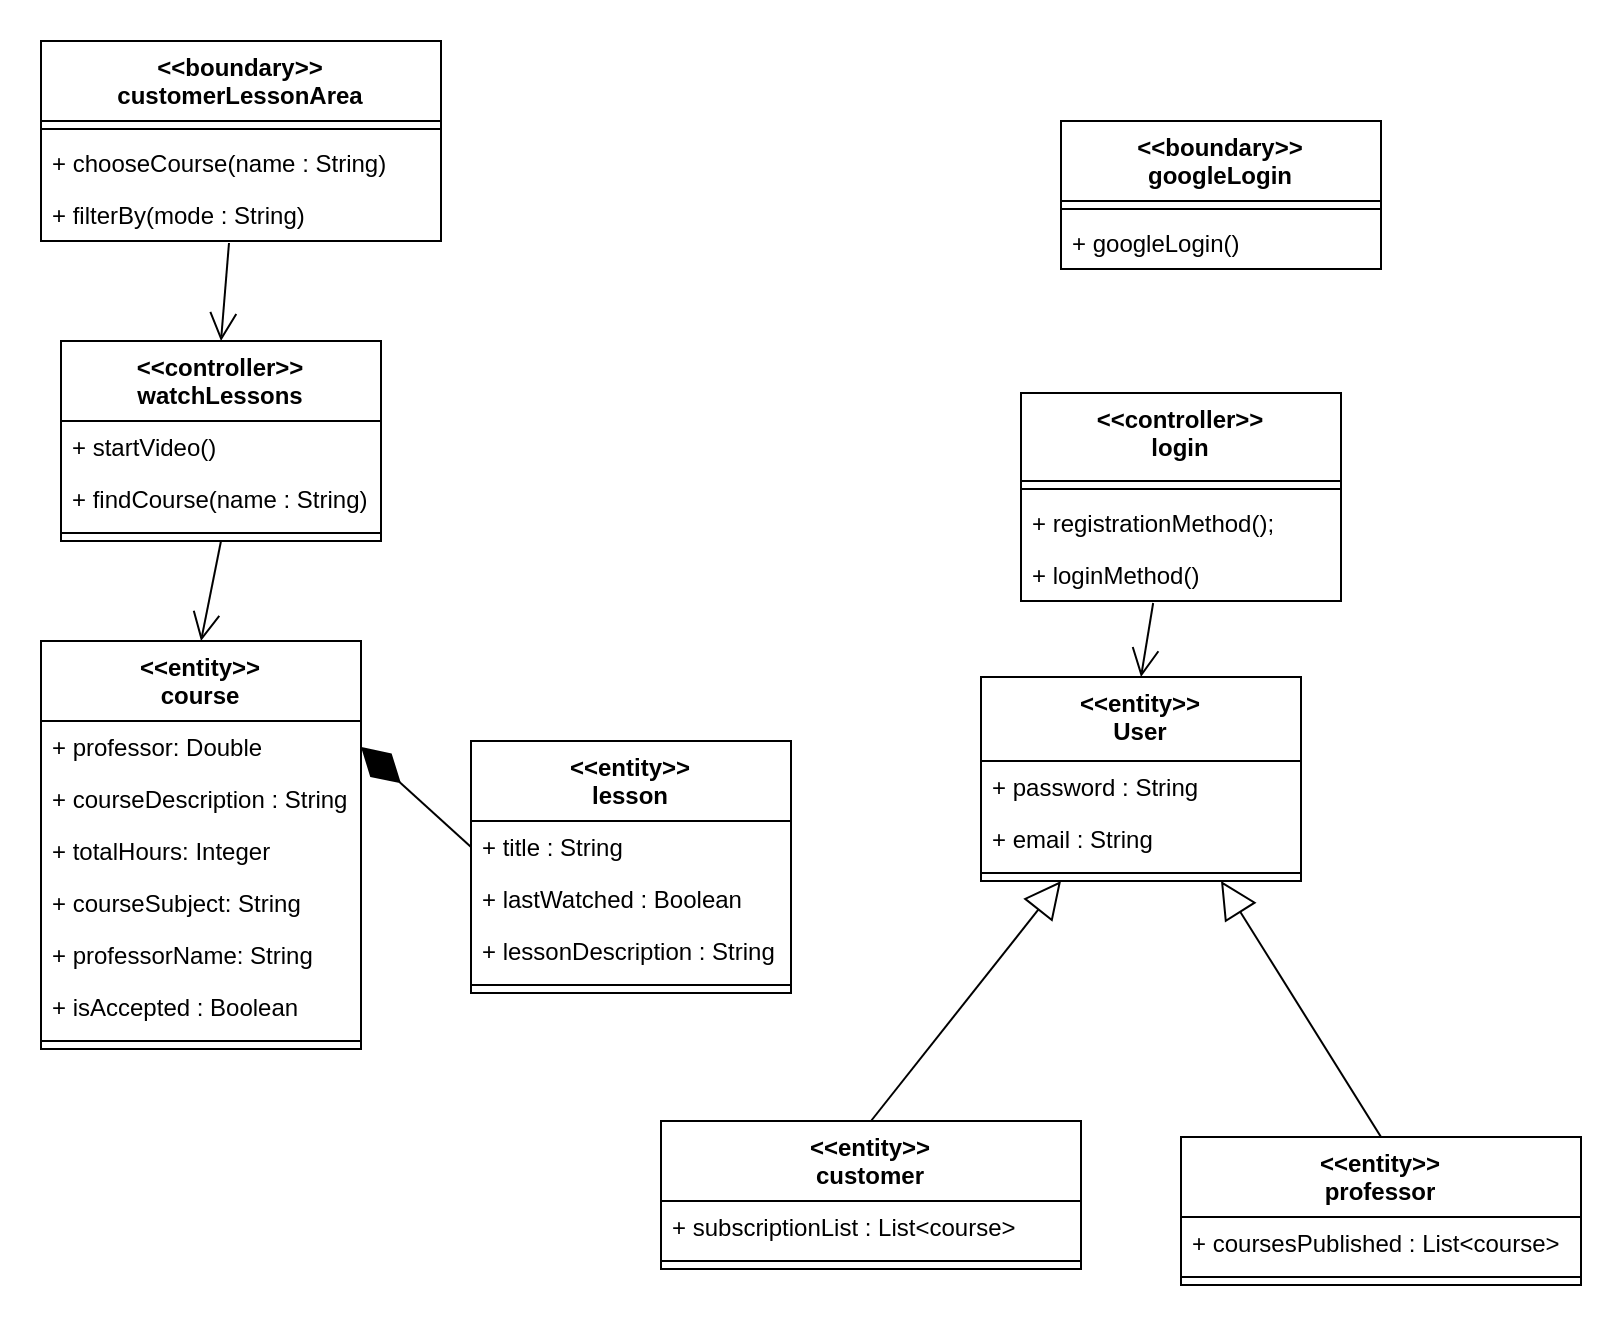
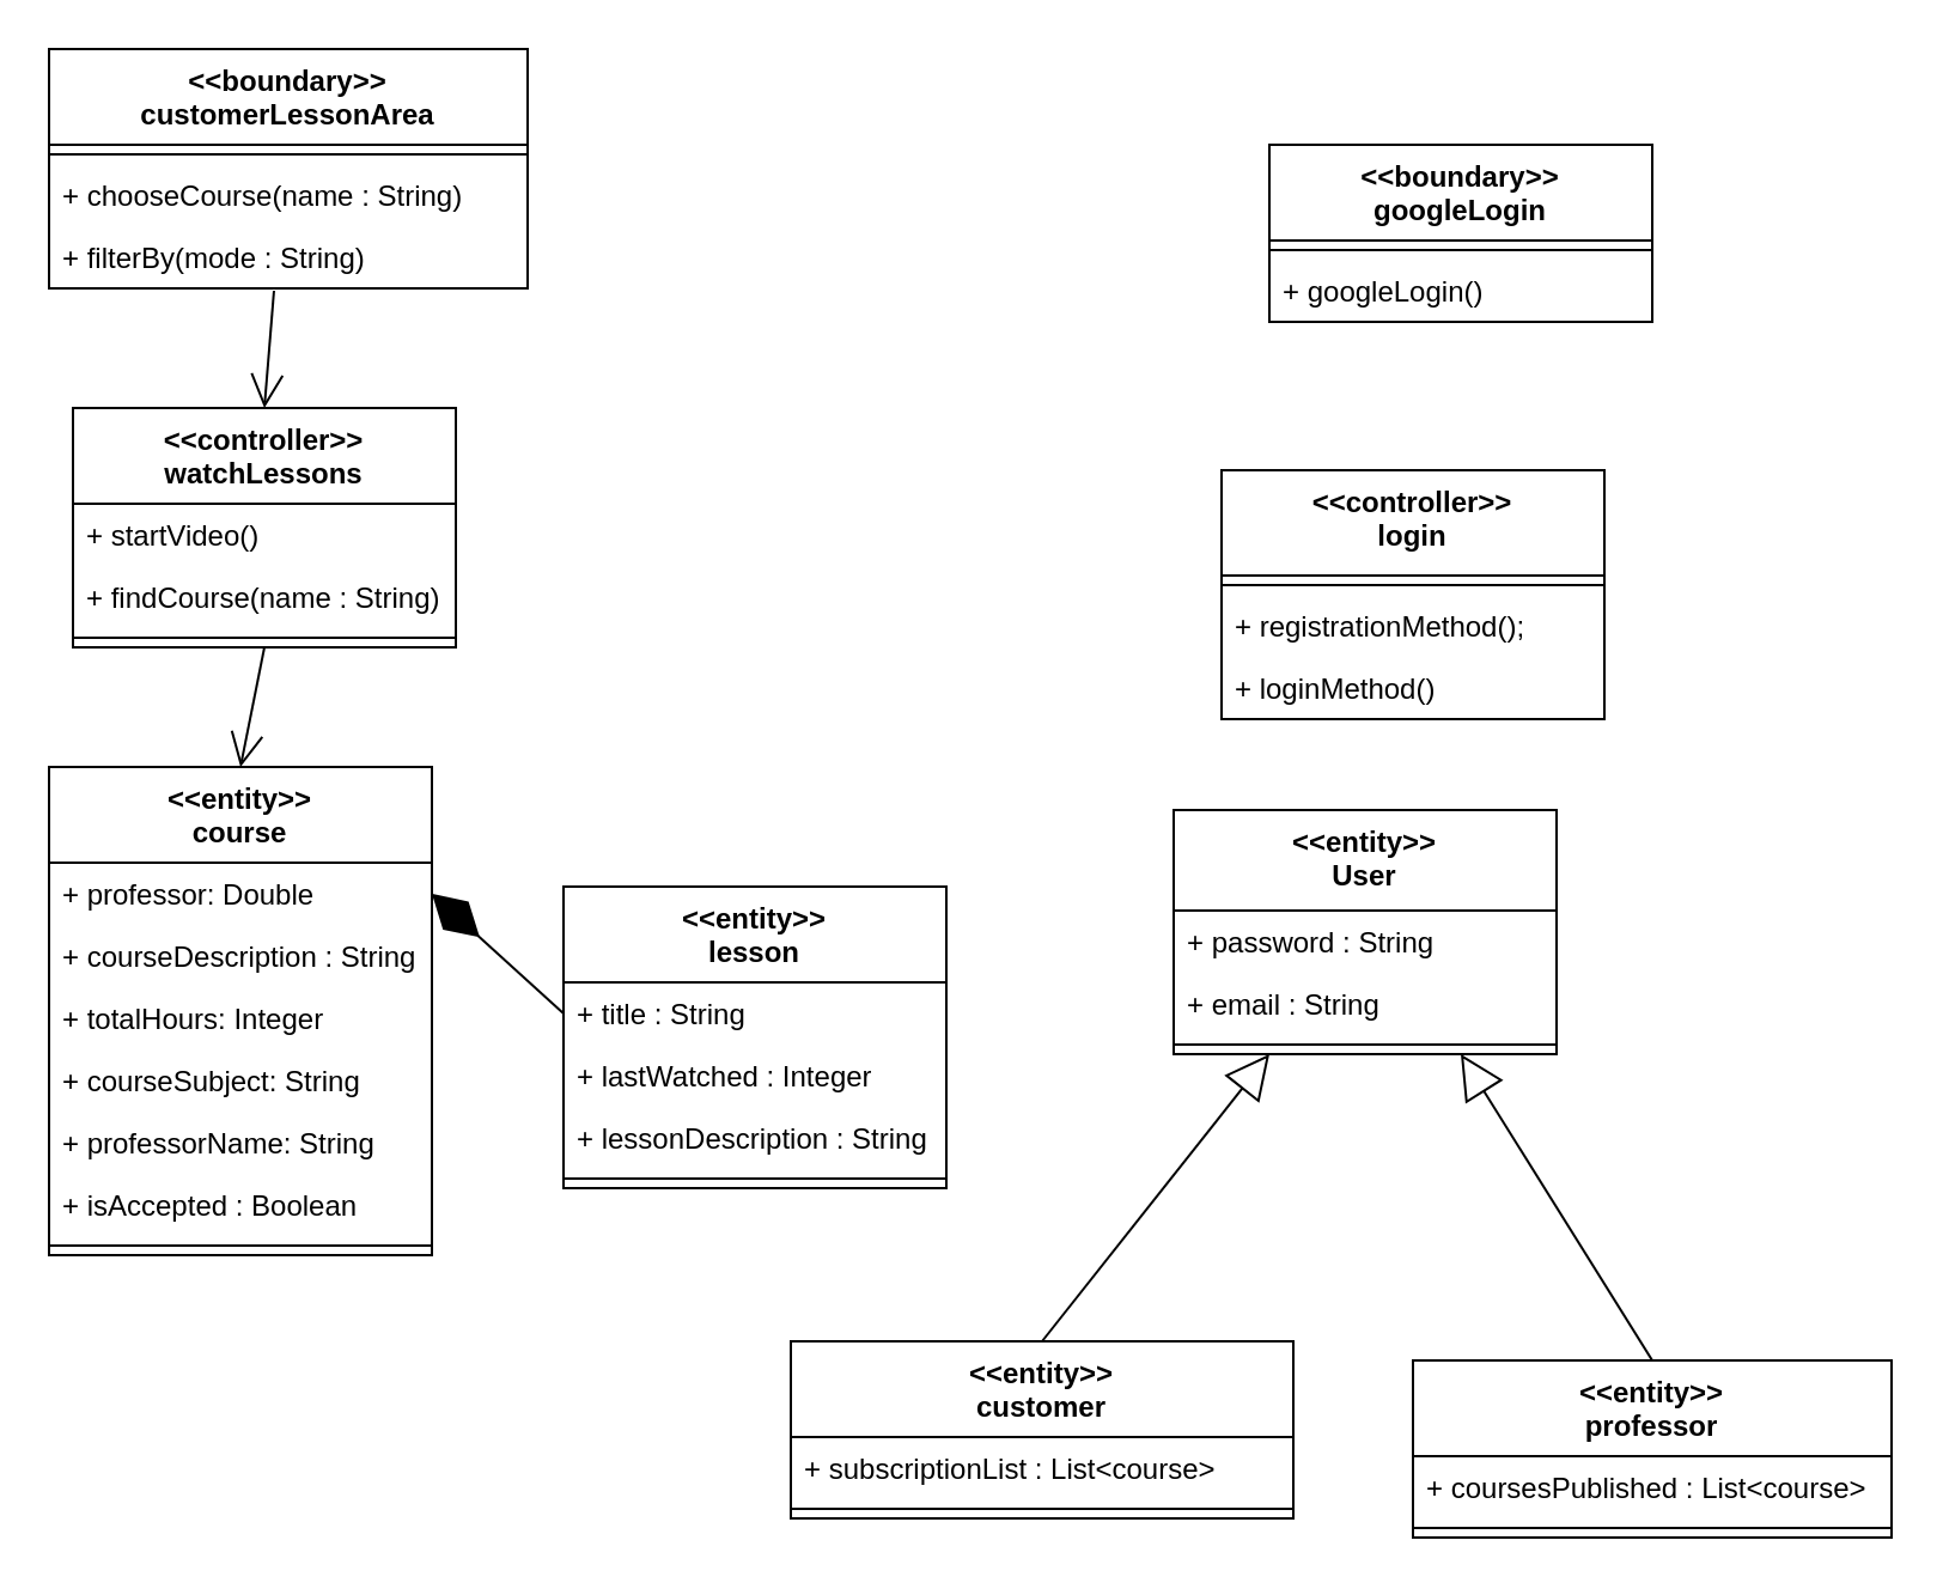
- <mxCell id="37" value="" style="endArrow=open;endFill=1;endSize=12;html=1;rounded=0;exitX=0.413;exitY=1.038;exitDx=0;exitDy=0;exitPerimeter=0;entryX=0.5;entryY=0;entryDx=0;entryDy=0;" parent="1" source="29" target="33" edge="1"><mxGeometry width="160" relative="1" as="geometry"><mxPoint x="360" y="390" as="sourcePoint" /><mxPoint x="520" y="390" as="targetPoint" /></mxGeometry></mxCell>
- <mxCell id="20" value="+ lastWatched : Boolean" style="text;strokeColor=none;fillColor=none;align=left;verticalAlign=top;spacingLeft=4;spacingRight=4;overflow=hidden;rotatable=0;points=[[0,0.5],[1,0.5]];portConstraint=eastwest;whiteSpace=wrap;html=1;" parent="18" vertex="1"><mxGeometry y="66" width="160" height="26" as="geometry" /></mxCell>
+ <mxCell id="20" value="+ lastWatched : Integer" style="text;strokeColor=none;fillColor=none;align=left;verticalAlign=top;spacingLeft=4;spacingRight=4;overflow=hidden;rotatable=0;points=[[0,0.5],[1,0.5]];portConstraint=eastwest;whiteSpace=wrap;html=1;" parent="18" vertex="1"><mxGeometry y="66" width="160" height="26" as="geometry" /></mxCell>
